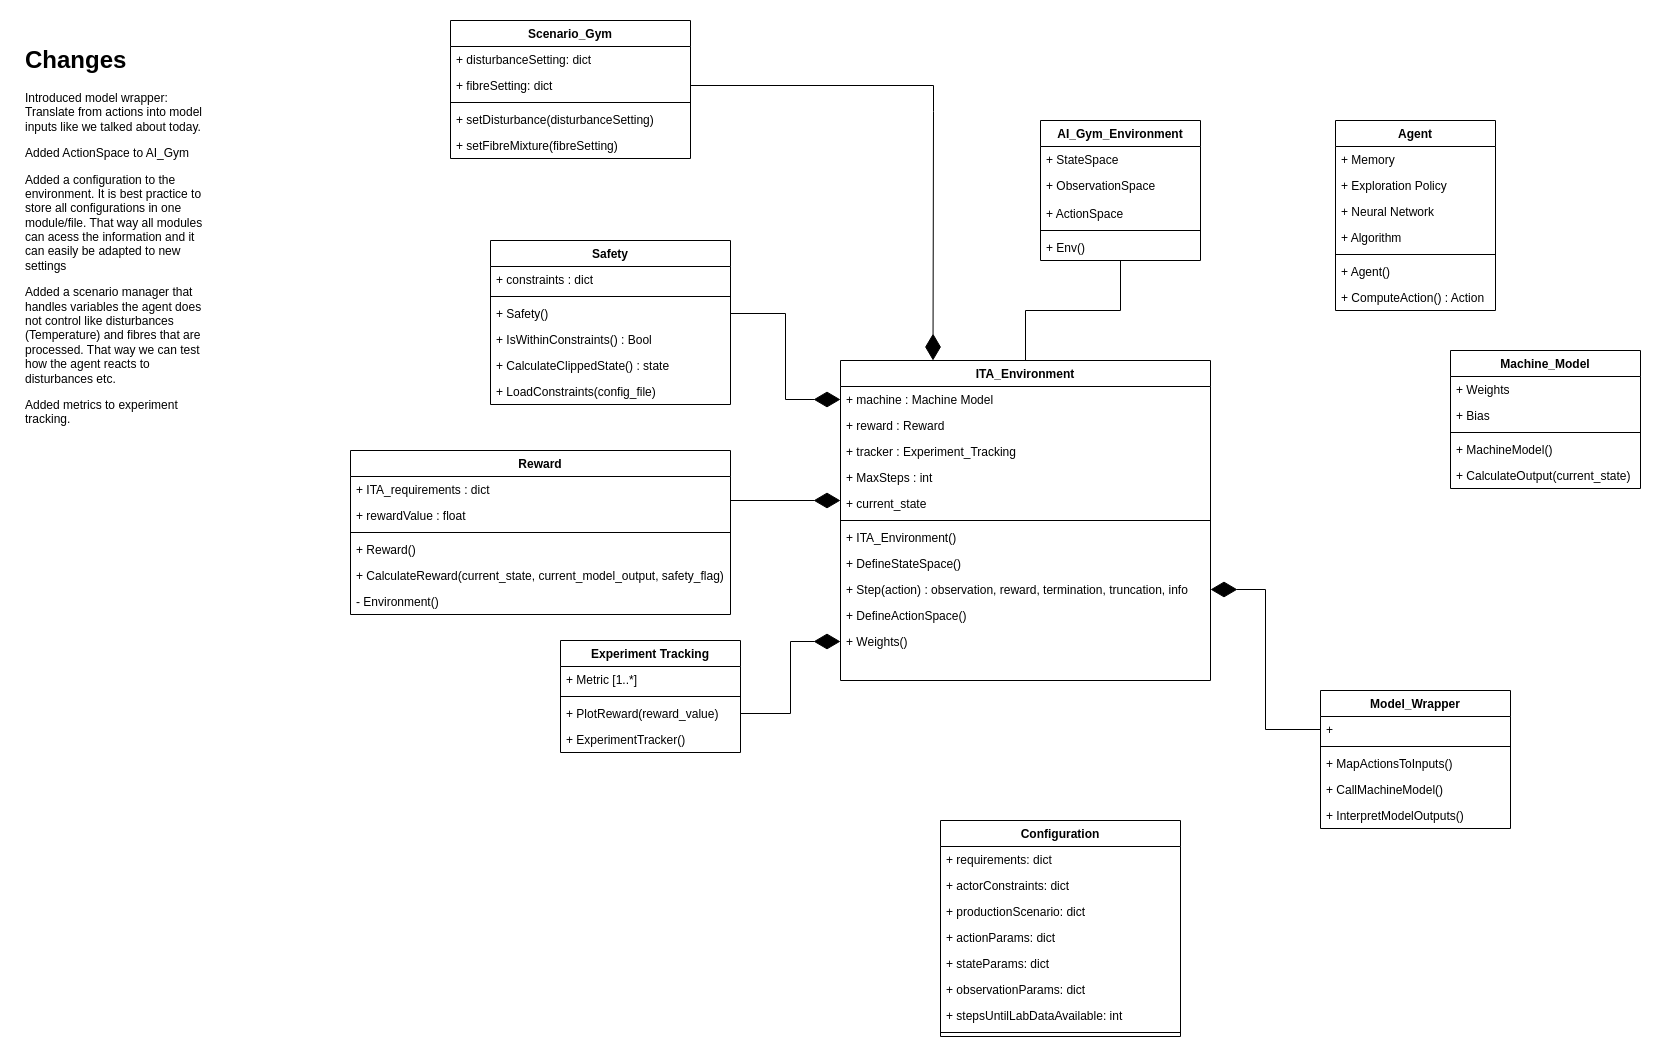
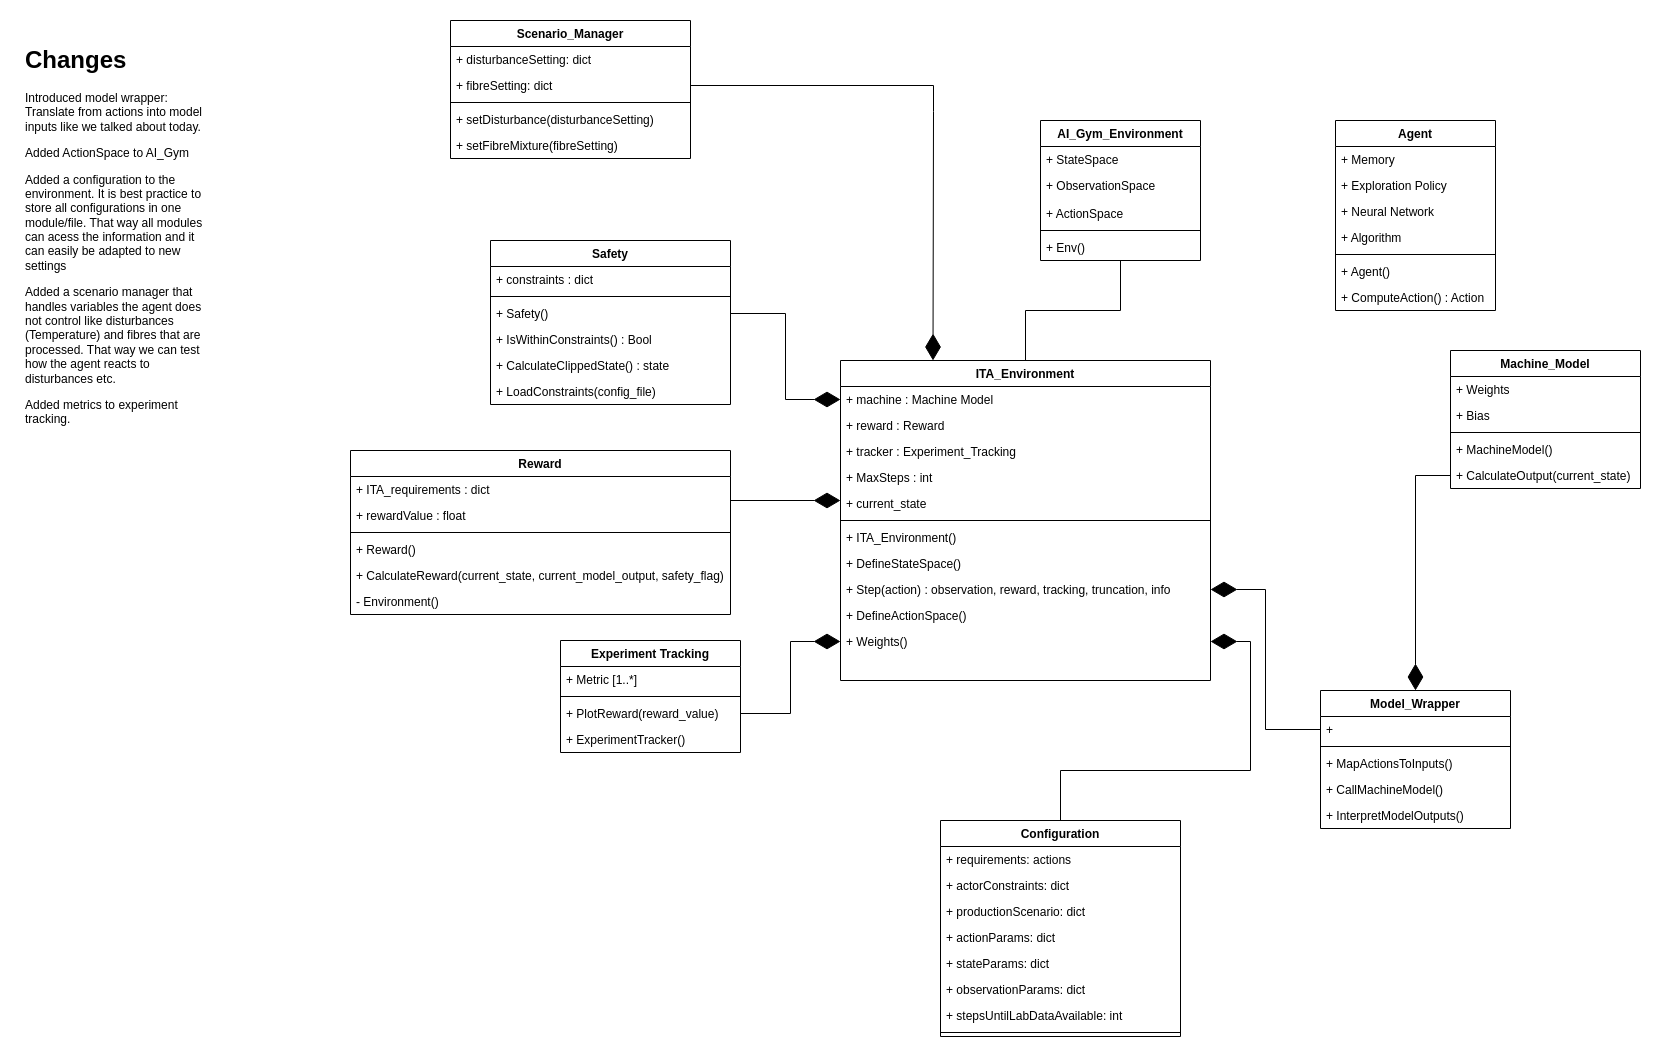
- <mxCell id="76" value="Scenario_Gym" style="swimlane;fontStyle=1;align=center;verticalAlign=top;childLayout=stackLayout;horizontal=1;startSize=26;horizontalStack=0;resizeParent=1;resizeParentMax=0;resizeLast=0;collapsible=1;marginBottom=0;" vertex="1" parent="1"><mxGeometry x="450" y="20" width="240" height="138" as="geometry" /></mxCell>
+ <mxCell id="76" value="Scenario_Manager" style="swimlane;fontStyle=1;align=center;verticalAlign=top;childLayout=stackLayout;horizontal=1;startSize=26;horizontalStack=0;resizeParent=1;resizeParentMax=0;resizeLast=0;collapsible=1;marginBottom=0;" vertex="1" parent="1"><mxGeometry x="450" y="20" width="240" height="138" as="geometry" /></mxCell>
+ <mxCell id="27" value="" style="endArrow=diamondThin;endFill=1;endSize=24;html=1;rounded=0;edgeStyle=orthogonalEdgeStyle;entryX=0.5;entryY=0;entryDx=0;entryDy=0;exitX=0;exitY=0.5;exitDx=0;exitDy=0;" parent="1" source="26" target="58" edge="1"><mxGeometry width="160" relative="1" as="geometry"><mxPoint x="1570" y="510" as="sourcePoint" /><mxPoint x="1170" y="500" as="targetPoint" /></mxGeometry></mxCell>
- <mxCell id="17" value="+ Step(action) : observation, reward, termination, truncation, info" style="text;strokeColor=none;fillColor=none;align=left;verticalAlign=top;spacingLeft=4;spacingRight=4;overflow=hidden;rotatable=0;points=[[0,0.5],[1,0.5]];portConstraint=eastwest;" parent="8" vertex="1"><mxGeometry y="216" width="370" height="26" as="geometry" /></mxCell>
+ <mxCell id="17" value="+ Step(action) : observation, reward, tracking, truncation, info" style="text;strokeColor=none;fillColor=none;align=left;verticalAlign=top;spacingLeft=4;spacingRight=4;overflow=hidden;rotatable=0;points=[[0,0.5],[1,0.5]];portConstraint=eastwest;" parent="8" vertex="1"><mxGeometry y="216" width="370" height="26" as="geometry" /></mxCell>
+ <mxCell id="75" value="" style="endArrow=diamondThin;endFill=1;endSize=24;html=1;rounded=0;exitX=0.5;exitY=0;exitDx=0;exitDy=0;edgeStyle=orthogonalEdgeStyle;" edge="1" parent="1" source="66" target="19"><mxGeometry width="160" relative="1" as="geometry"><mxPoint x="1330" y="739" as="sourcePoint" /><mxPoint x="1460" y="970" as="targetPoint" /><Array as="points"><mxPoint x="1060" y="770" /><mxPoint x="1250" y="770" /><mxPoint x="1250" y="641" /></Array></mxGeometry></mxCell>
- <mxCell id="67" value="+ requirements: dict" style="text;strokeColor=none;fillColor=none;align=left;verticalAlign=top;spacingLeft=4;spacingRight=4;overflow=hidden;rotatable=0;points=[[0,0.5],[1,0.5]];portConstraint=eastwest;" vertex="1" parent="66"><mxGeometry y="26" width="240" height="26" as="geometry" /></mxCell>
+ <mxCell id="67" value="+ requirements: actions" style="text;strokeColor=none;fillColor=none;align=left;verticalAlign=top;spacingLeft=4;spacingRight=4;overflow=hidden;rotatable=0;points=[[0,0.5],[1,0.5]];portConstraint=eastwest;" vertex="1" parent="66"><mxGeometry y="26" width="240" height="26" as="geometry" /></mxCell>
